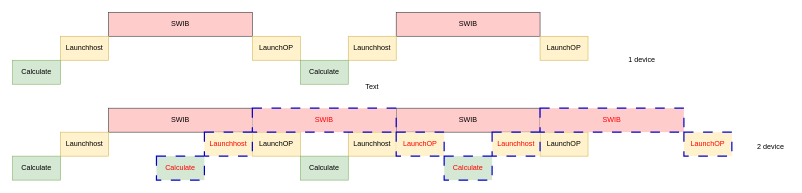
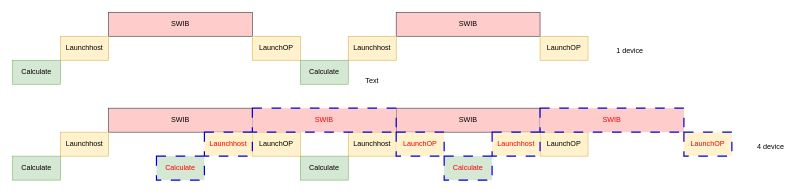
- <mxCell id="27" value="1 device" style="text;html=1;strokeColor=none;fillColor=none;align=center;verticalAlign=middle;whiteSpace=wrap;rounded=0;" vertex="1" parent="1"><mxGeometry x="1040" y="85" width="60" height="30" as="geometry" /></mxCell>
+ <mxCell id="27" value="1 device" style="text;html=1;strokeColor=none;fillColor=none;align=center;verticalAlign=middle;whiteSpace=wrap;rounded=0;" vertex="1" parent="1"><mxGeometry x="1020" y="70" width="60" height="30" as="geometry" /></mxCell>
- <mxCell id="26" value="Text" style="text;html=1;strokeColor=none;fillColor=none;align=center;verticalAlign=middle;whiteSpace=wrap;rounded=0;" vertex="1" parent="1"><mxGeometry x="590" y="130" width="60" height="30" as="geometry" /></mxCell>
+ <mxCell id="26" value="Text" style="text;html=1;strokeColor=none;fillColor=none;align=center;verticalAlign=middle;whiteSpace=wrap;rounded=0;" vertex="1" parent="1"><mxGeometry x="590" y="120" width="60" height="30" as="geometry" /></mxCell>
- <mxCell id="28" value="2 device" style="text;html=1;strokeColor=none;fillColor=none;align=center;verticalAlign=middle;whiteSpace=wrap;rounded=0;" vertex="1" parent="1"><mxGeometry x="1255" y="230" width="60" height="30" as="geometry" /></mxCell>
+ <mxCell id="28" value="4 device" style="text;html=1;strokeColor=none;fillColor=none;align=center;verticalAlign=middle;whiteSpace=wrap;rounded=0;" vertex="1" parent="1"><mxGeometry x="1255" y="230" width="60" height="30" as="geometry" /></mxCell>
